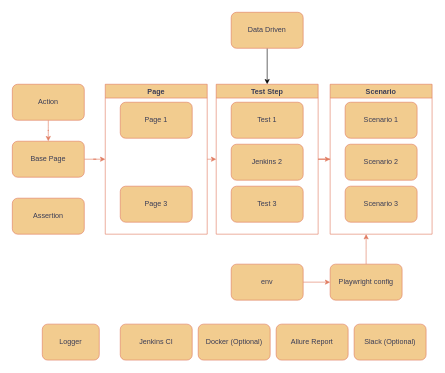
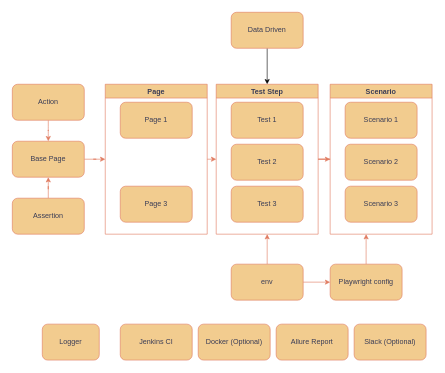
- <mxCell id="27" value="Jenkins 2" style="rounded=1;whiteSpace=wrap;html=1;labelBackgroundColor=none;fillColor=#F2CC8F;strokeColor=#E07A5F;fontColor=#393C56;" parent="25" vertex="1"><mxGeometry x="25" y="100" width="120" height="60" as="geometry" /></mxCell>
+ <mxCell id="27" value="Test 2" style="rounded=1;whiteSpace=wrap;html=1;labelBackgroundColor=none;fillColor=#F2CC8F;strokeColor=#E07A5F;fontColor=#393C56;" parent="25" vertex="1"><mxGeometry x="25" y="100" width="120" height="60" as="geometry" /></mxCell>
+ <mxCell id="4" style="edgeStyle=orthogonalEdgeStyle;rounded=0;orthogonalLoop=1;jettySize=auto;html=1;strokeColor=#E07A5F;fontColor=#393C56;fillColor=#F2CC8F;" parent="1" source="5" target="8" edge="1"><mxGeometry relative="1" as="geometry" /></mxCell>
+ <mxCell id="16" style="edgeStyle=orthogonalEdgeStyle;rounded=0;orthogonalLoop=1;jettySize=auto;html=1;entryX=0.5;entryY=1;entryDx=0;entryDy=0;strokeColor=#E07A5F;fontColor=#393C56;fillColor=#F2CC8F;" parent="1" source="17" target="25" edge="1"><mxGeometry relative="1" as="geometry" /></mxCell>
